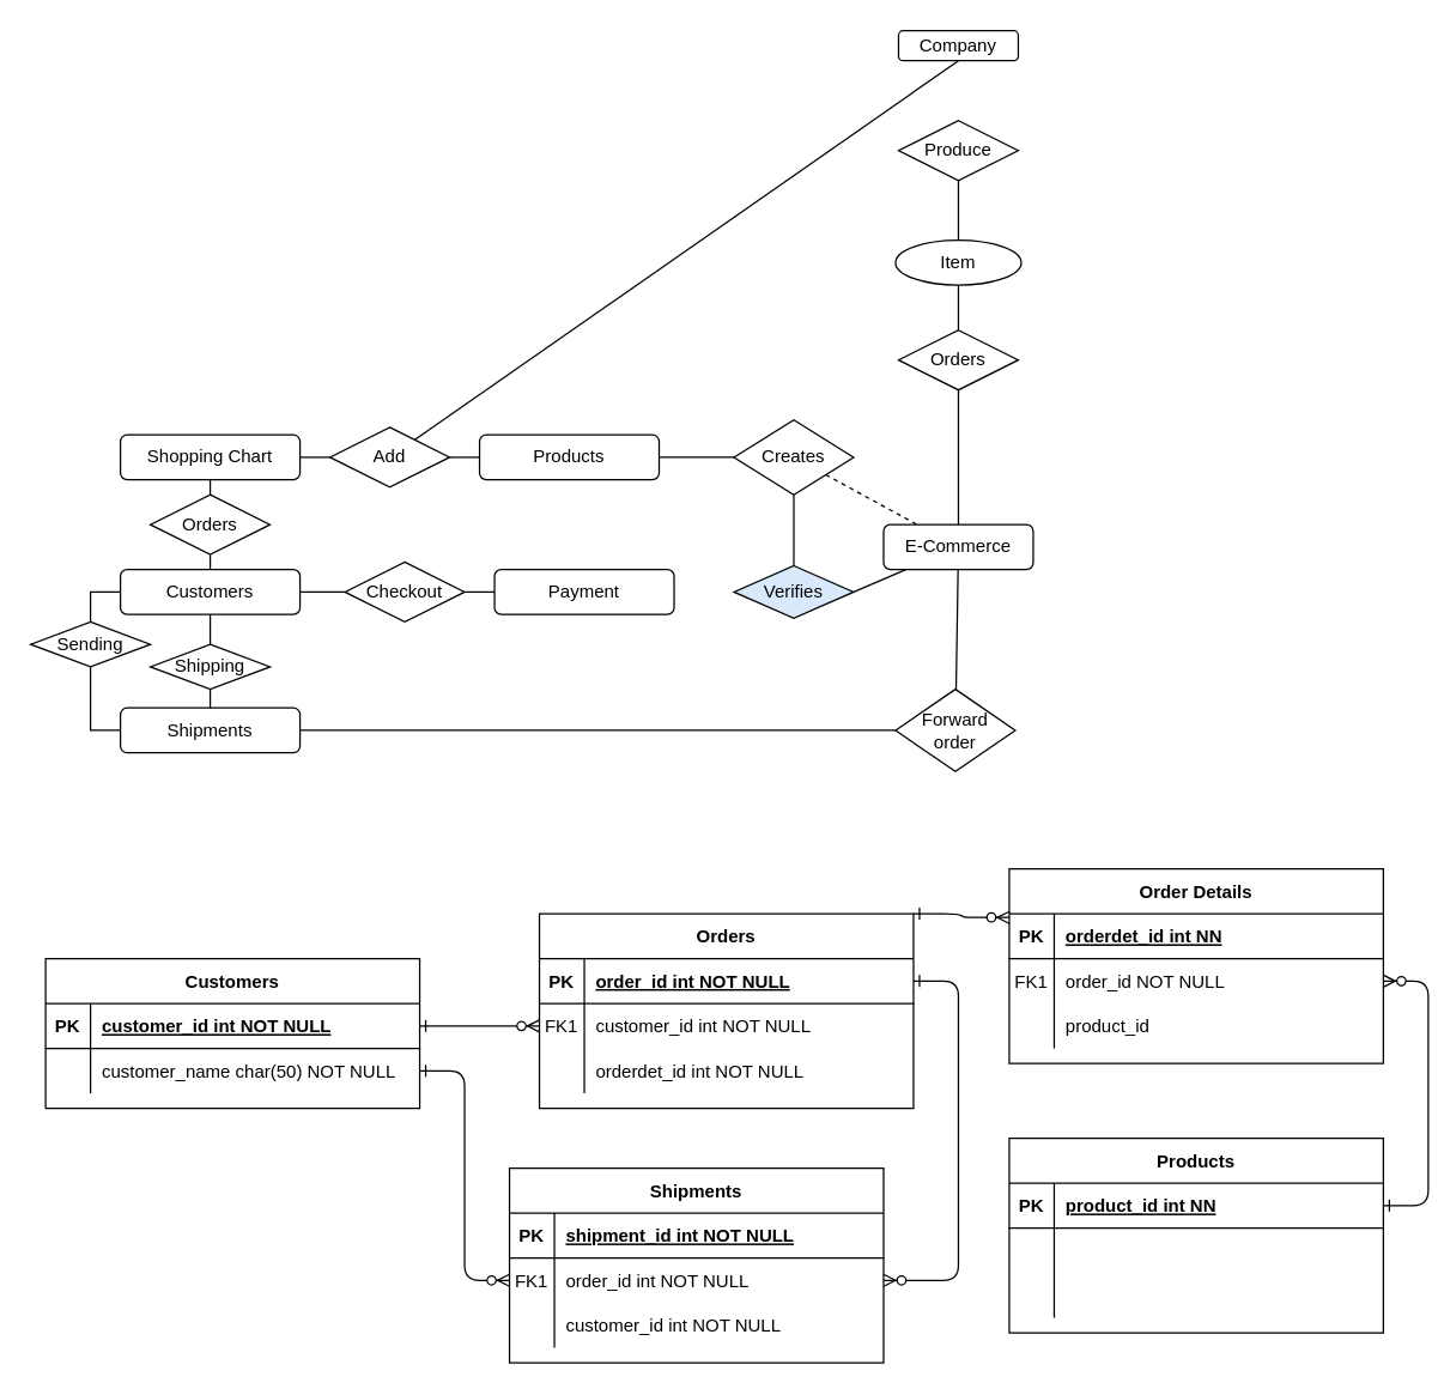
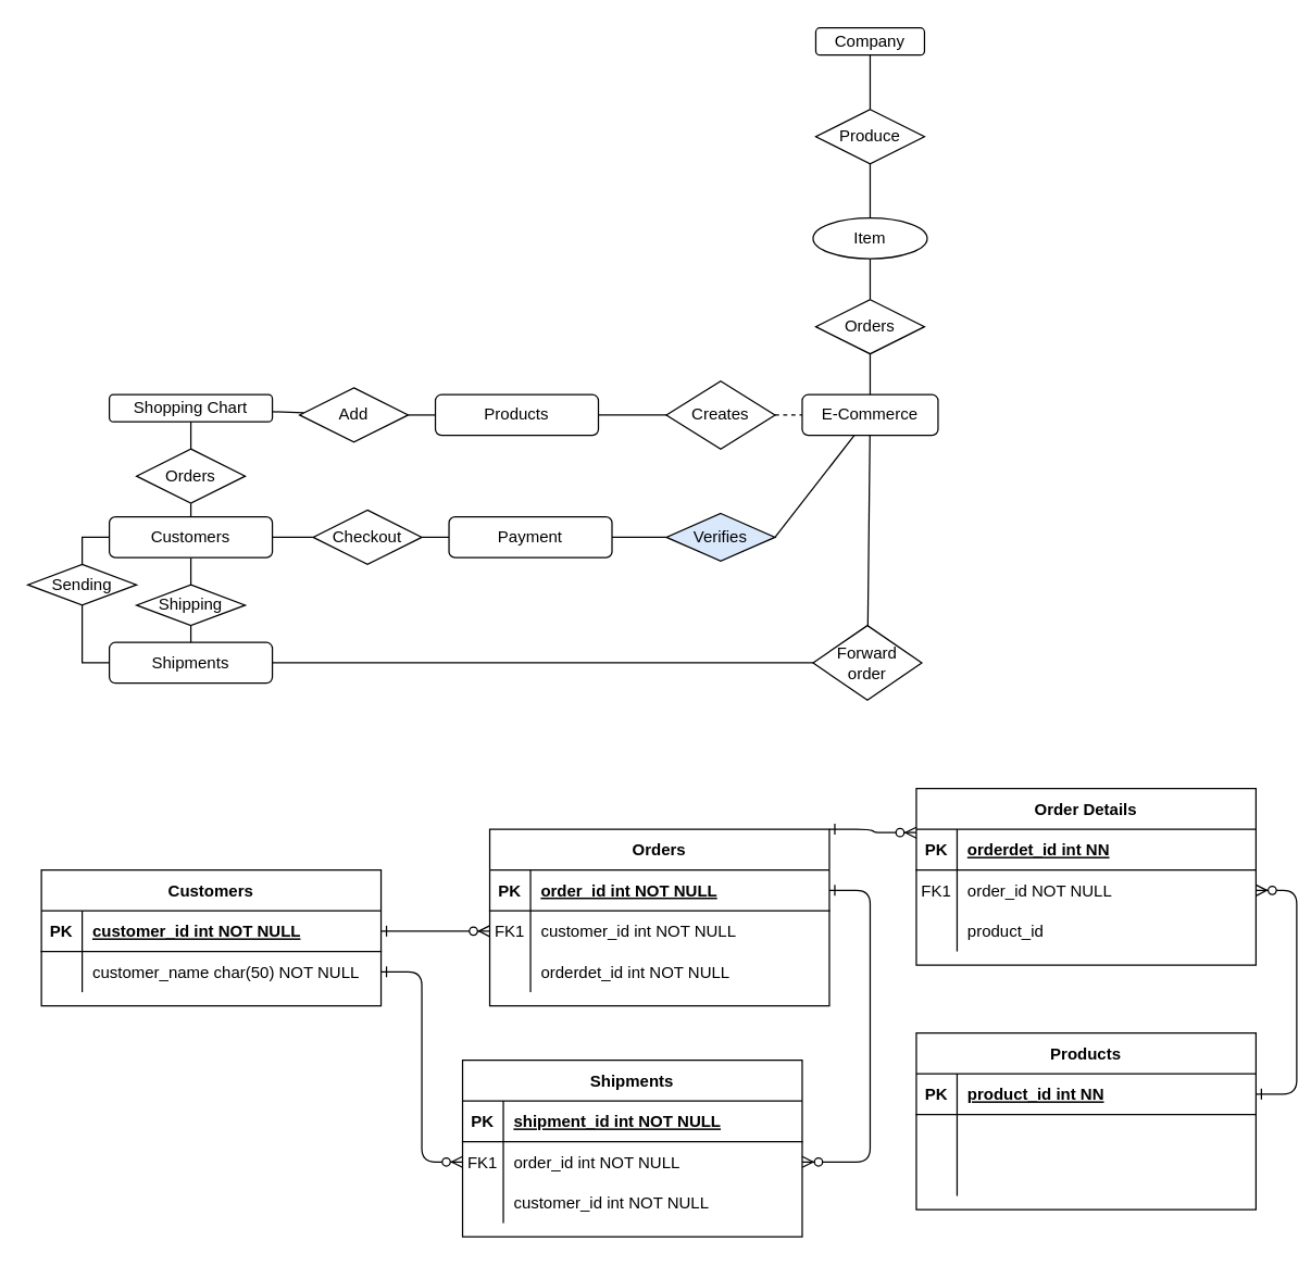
- <mxCell id="66" value="" style="rounded=0;orthogonalLoop=1;jettySize=auto;html=1;exitX=0.5;exitY=1;exitDx=0;exitDy=0;endArrow=none;endFill=0;" edge="1" parent="1" source="67" target="87"><mxGeometry relative="1" as="geometry" /></mxCell>
+ <mxCell id="66" value="" style="rounded=0;orthogonalLoop=1;jettySize=auto;html=1;exitX=0.5;exitY=1;exitDx=0;exitDy=0;entryX=0.5;entryY=0;entryDx=0;entryDy=0;endArrow=none;endFill=0;" edge="1" parent="1" source="67" target="80"><mxGeometry relative="1" as="geometry" /></mxCell>
- <mxCell id="68" value="Shopping Chart" style="rounded=1;whiteSpace=wrap;html=1;" vertex="1" parent="1"><mxGeometry x="80" y="290" width="120" height="30" as="geometry" /></mxCell>
+ <mxCell id="68" value="Shopping Chart" style="rounded=1;whiteSpace=wrap;html=1;" vertex="1" parent="1"><mxGeometry x="80" y="290" width="120" height="20" as="geometry" /></mxCell>
- <mxCell id="75" value="" style="edgeStyle=none;rounded=0;orthogonalLoop=1;jettySize=auto;html=1;endArrow=none;endFill=0;" edge="1" parent="1" source="76" target="78"><mxGeometry relative="1" as="geometry" /></mxCell>
+ <mxCell id="75" value="" style="edgeStyle=none;rounded=0;orthogonalLoop=1;jettySize=auto;html=1;endArrow=none;endFill=0;" edge="1" parent="1" source="76" target="53"><mxGeometry relative="1" as="geometry" /></mxCell>
- <mxCell id="62" value="E-Commerce" style="rounded=1;whiteSpace=wrap;html=1;" vertex="1" parent="1"><mxGeometry x="590" y="350" width="100" height="30" as="geometry" /></mxCell>
+ <mxCell id="62" value="E-Commerce" style="rounded=1;whiteSpace=wrap;html=1;" vertex="1" parent="1"><mxGeometry x="590" y="290" width="100" height="30" as="geometry" /></mxCell>
